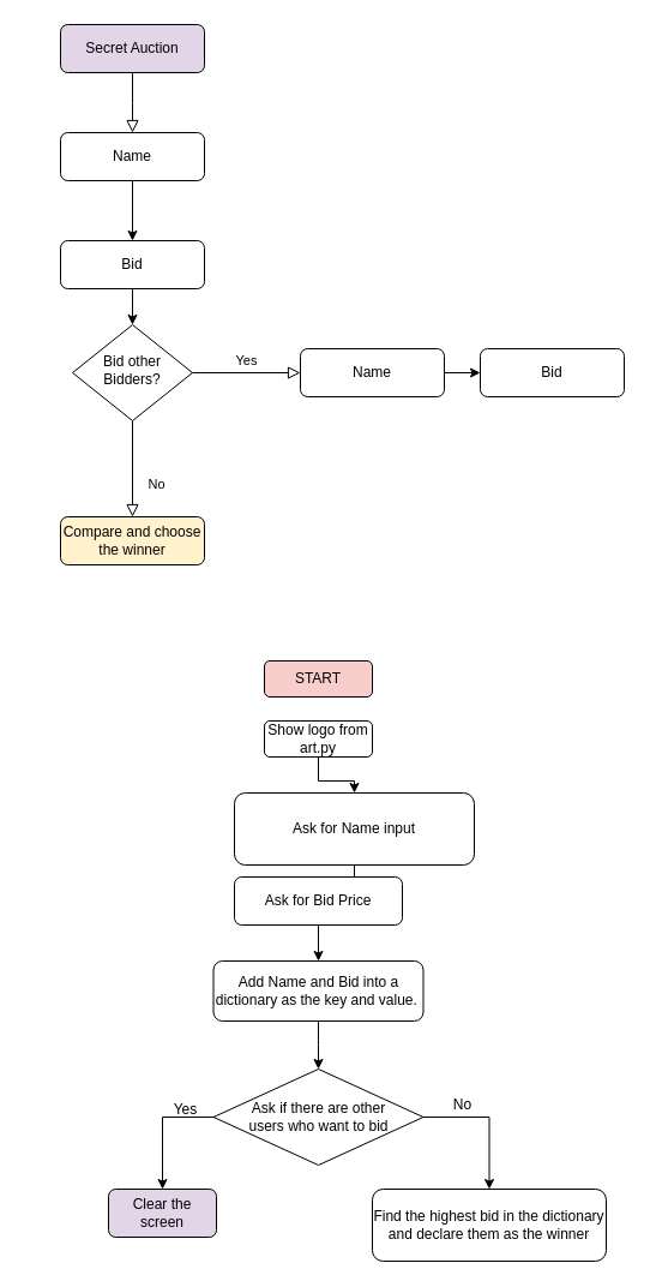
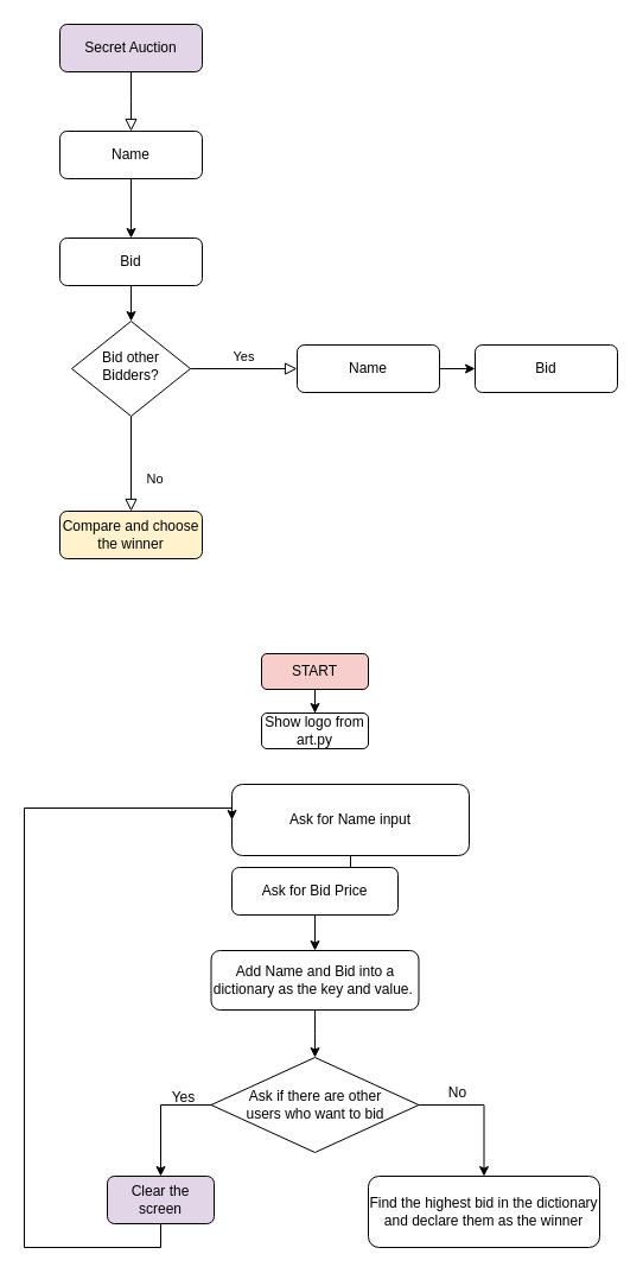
+ <mxCell id="15" value="" style="edgeStyle=orthogonalEdgeStyle;rounded=0;orthogonalLoop=1;jettySize=auto;html=1;" edge="1" parent="1" source="16" target="18"><mxGeometry relative="1" as="geometry" /></mxCell>
- <mxCell id="17" value="" style="edgeStyle=orthogonalEdgeStyle;rounded=0;orthogonalLoop=1;jettySize=auto;html=1;" edge="1" parent="1" source="18" target="20"><mxGeometry relative="1" as="geometry" /></mxCell>
+ <mxCell id="29" style="edgeStyle=orthogonalEdgeStyle;rounded=0;orthogonalLoop=1;jettySize=auto;html=1;exitX=0.5;exitY=1;exitDx=0;exitDy=0;entryX=0;entryY=0.5;entryDx=0;entryDy=0;" edge="1" parent="1" source="30" target="20"><mxGeometry relative="1" as="geometry"><mxPoint x="20" y="880" as="targetPoint" /><Array as="points"><mxPoint x="135" y="1050" /><mxPoint x="20" y="1050" /><mxPoint x="20" y="680" /></Array></mxGeometry></mxCell>
